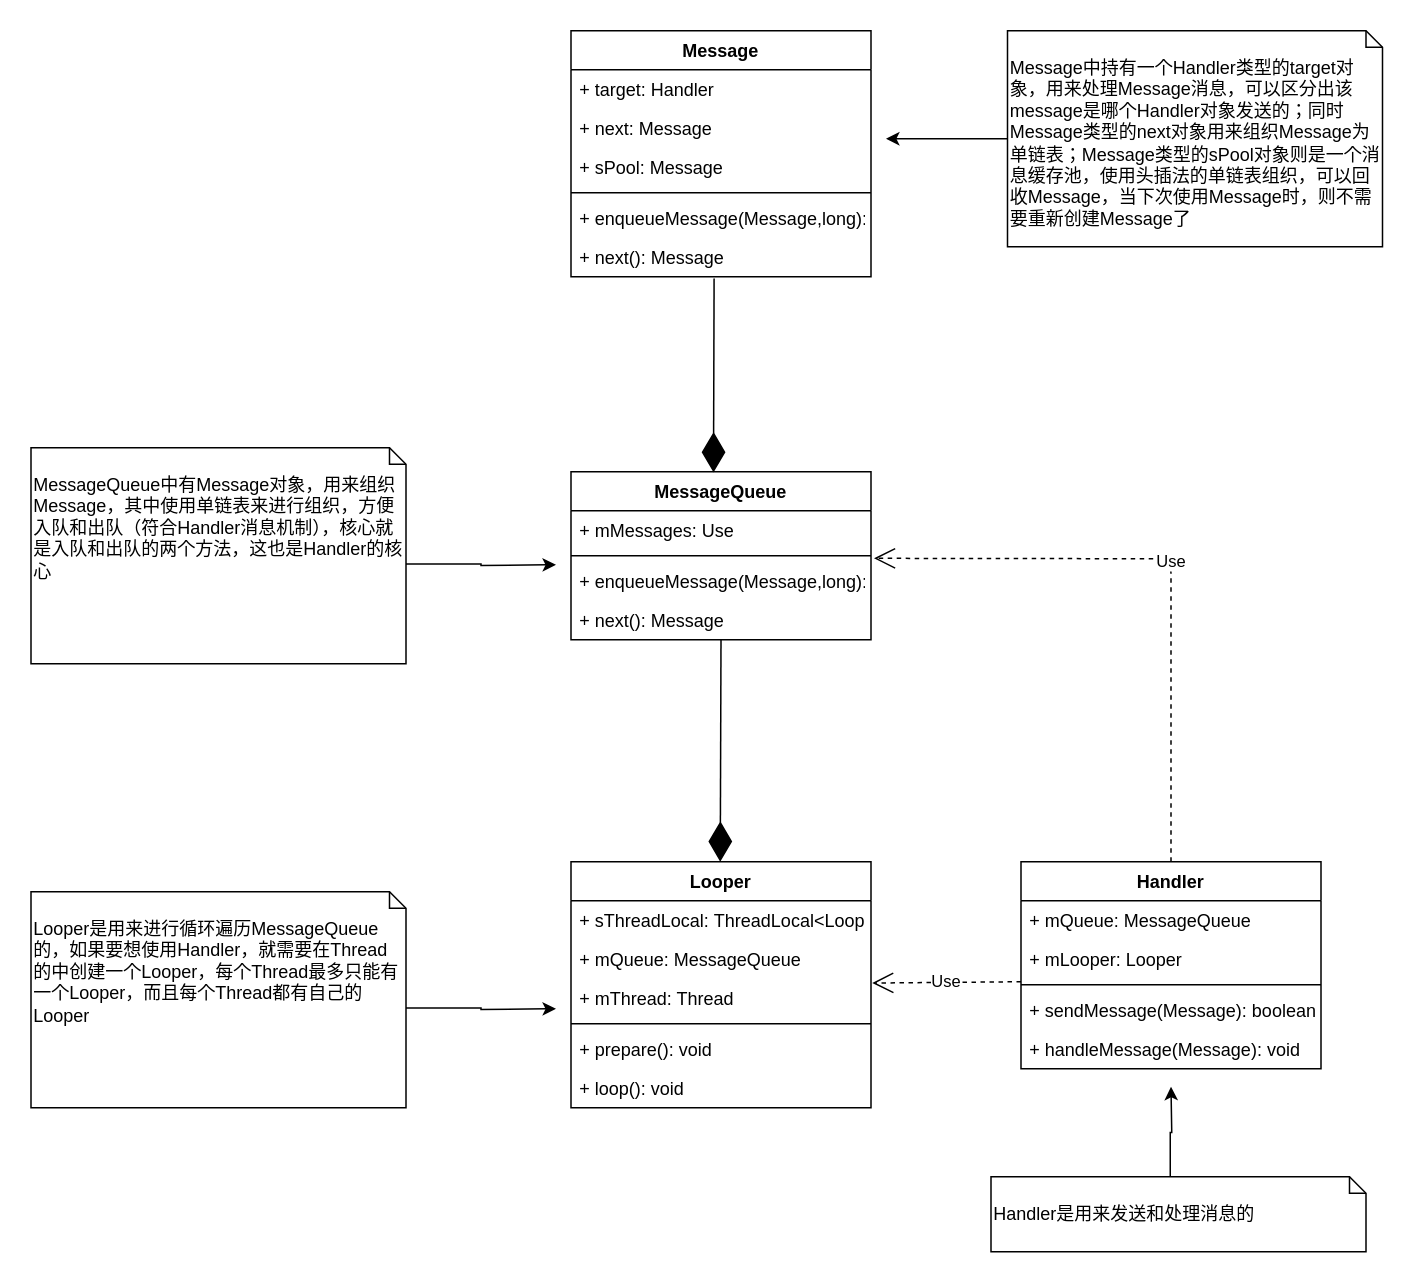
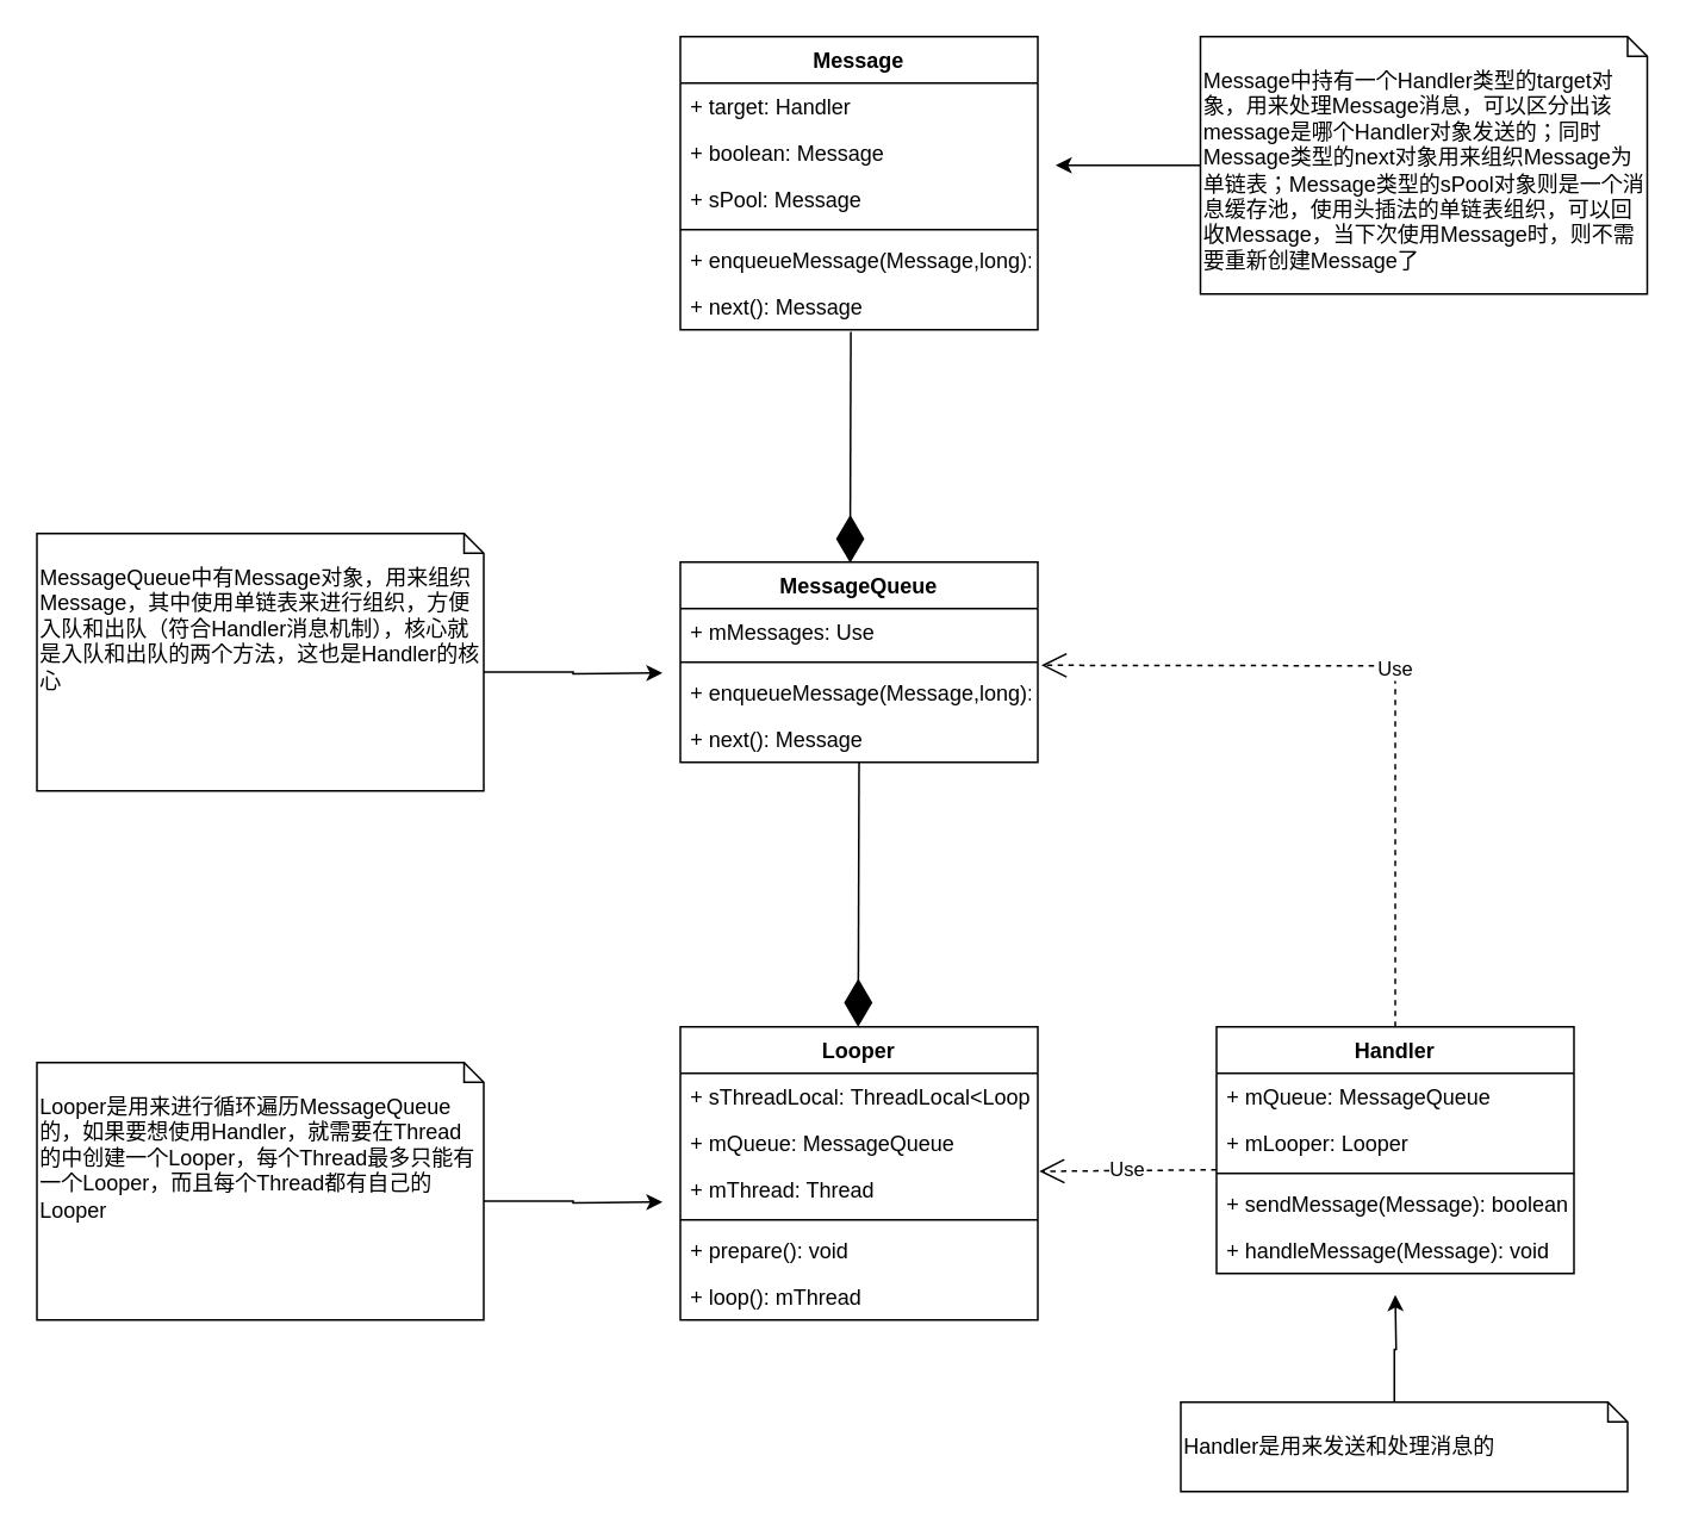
- <mxCell id="23" value="+ next: Message" style="text;strokeColor=none;fillColor=none;align=left;verticalAlign=top;spacingLeft=4;spacingRight=4;overflow=hidden;rotatable=0;points=[[0,0.5],[1,0.5]];portConstraint=eastwest;" vertex="1" parent="21"><mxGeometry y="52" width="200" height="26" as="geometry" /></mxCell>
+ <mxCell id="23" value="+ boolean: Message" style="text;strokeColor=none;fillColor=none;align=left;verticalAlign=top;spacingLeft=4;spacingRight=4;overflow=hidden;rotatable=0;points=[[0,0.5],[1,0.5]];portConstraint=eastwest;" vertex="1" parent="21"><mxGeometry y="52" width="200" height="26" as="geometry" /></mxCell>
- <mxCell id="15" value="+ loop(): void" style="text;strokeColor=none;fillColor=none;align=left;verticalAlign=top;spacingLeft=4;spacingRight=4;overflow=hidden;rotatable=0;points=[[0,0.5],[1,0.5]];portConstraint=eastwest;" vertex="1" parent="9"><mxGeometry y="138" width="200" height="26" as="geometry" /></mxCell>
+ <mxCell id="15" value="+ loop(): mThread" style="text;strokeColor=none;fillColor=none;align=left;verticalAlign=top;spacingLeft=4;spacingRight=4;overflow=hidden;rotatable=0;points=[[0,0.5],[1,0.5]];portConstraint=eastwest;" vertex="1" parent="9"><mxGeometry y="138" width="200" height="26" as="geometry" /></mxCell>
